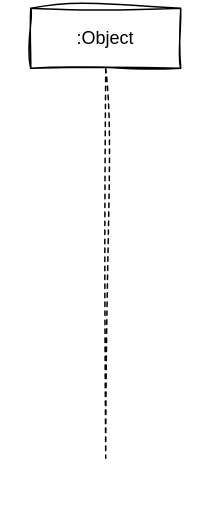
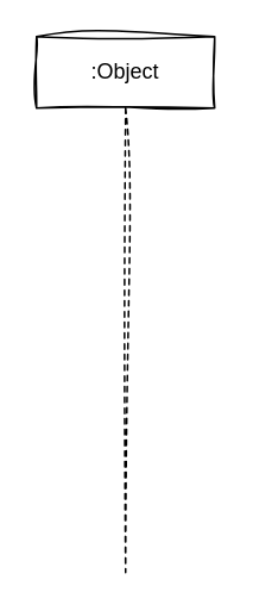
- <mxCell id="2" value=":Object" style="shape=umlLifeline;perimeter=lifelinePerimeter;whiteSpace=wrap;html=1;container=1;dropTarget=0;collapsible=0;recursiveResize=0;outlineConnect=0;portConstraint=eastwest;newEdgeStyle={&quot;curved&quot;:0,&quot;rounded&quot;:0};sketch=1;curveFitting=1;jiggle=2;" vertex="1" parent="1"><mxGeometry x="20" y="5" width="100" height="300" as="geometry" /></mxCell>
+ <mxCell id="2" value=":Object" style="shape=umlLifeline;perimeter=lifelinePerimeter;whiteSpace=wrap;html=1;container=1;dropTarget=0;collapsible=0;recursiveResize=0;outlineConnect=0;portConstraint=eastwest;newEdgeStyle={&quot;curved&quot;:0,&quot;rounded&quot;:0};sketch=1;curveFitting=1;jiggle=2;" vertex="1" parent="1"><mxGeometry x="20" y="20" width="100" height="300" as="geometry" /></mxCell>
